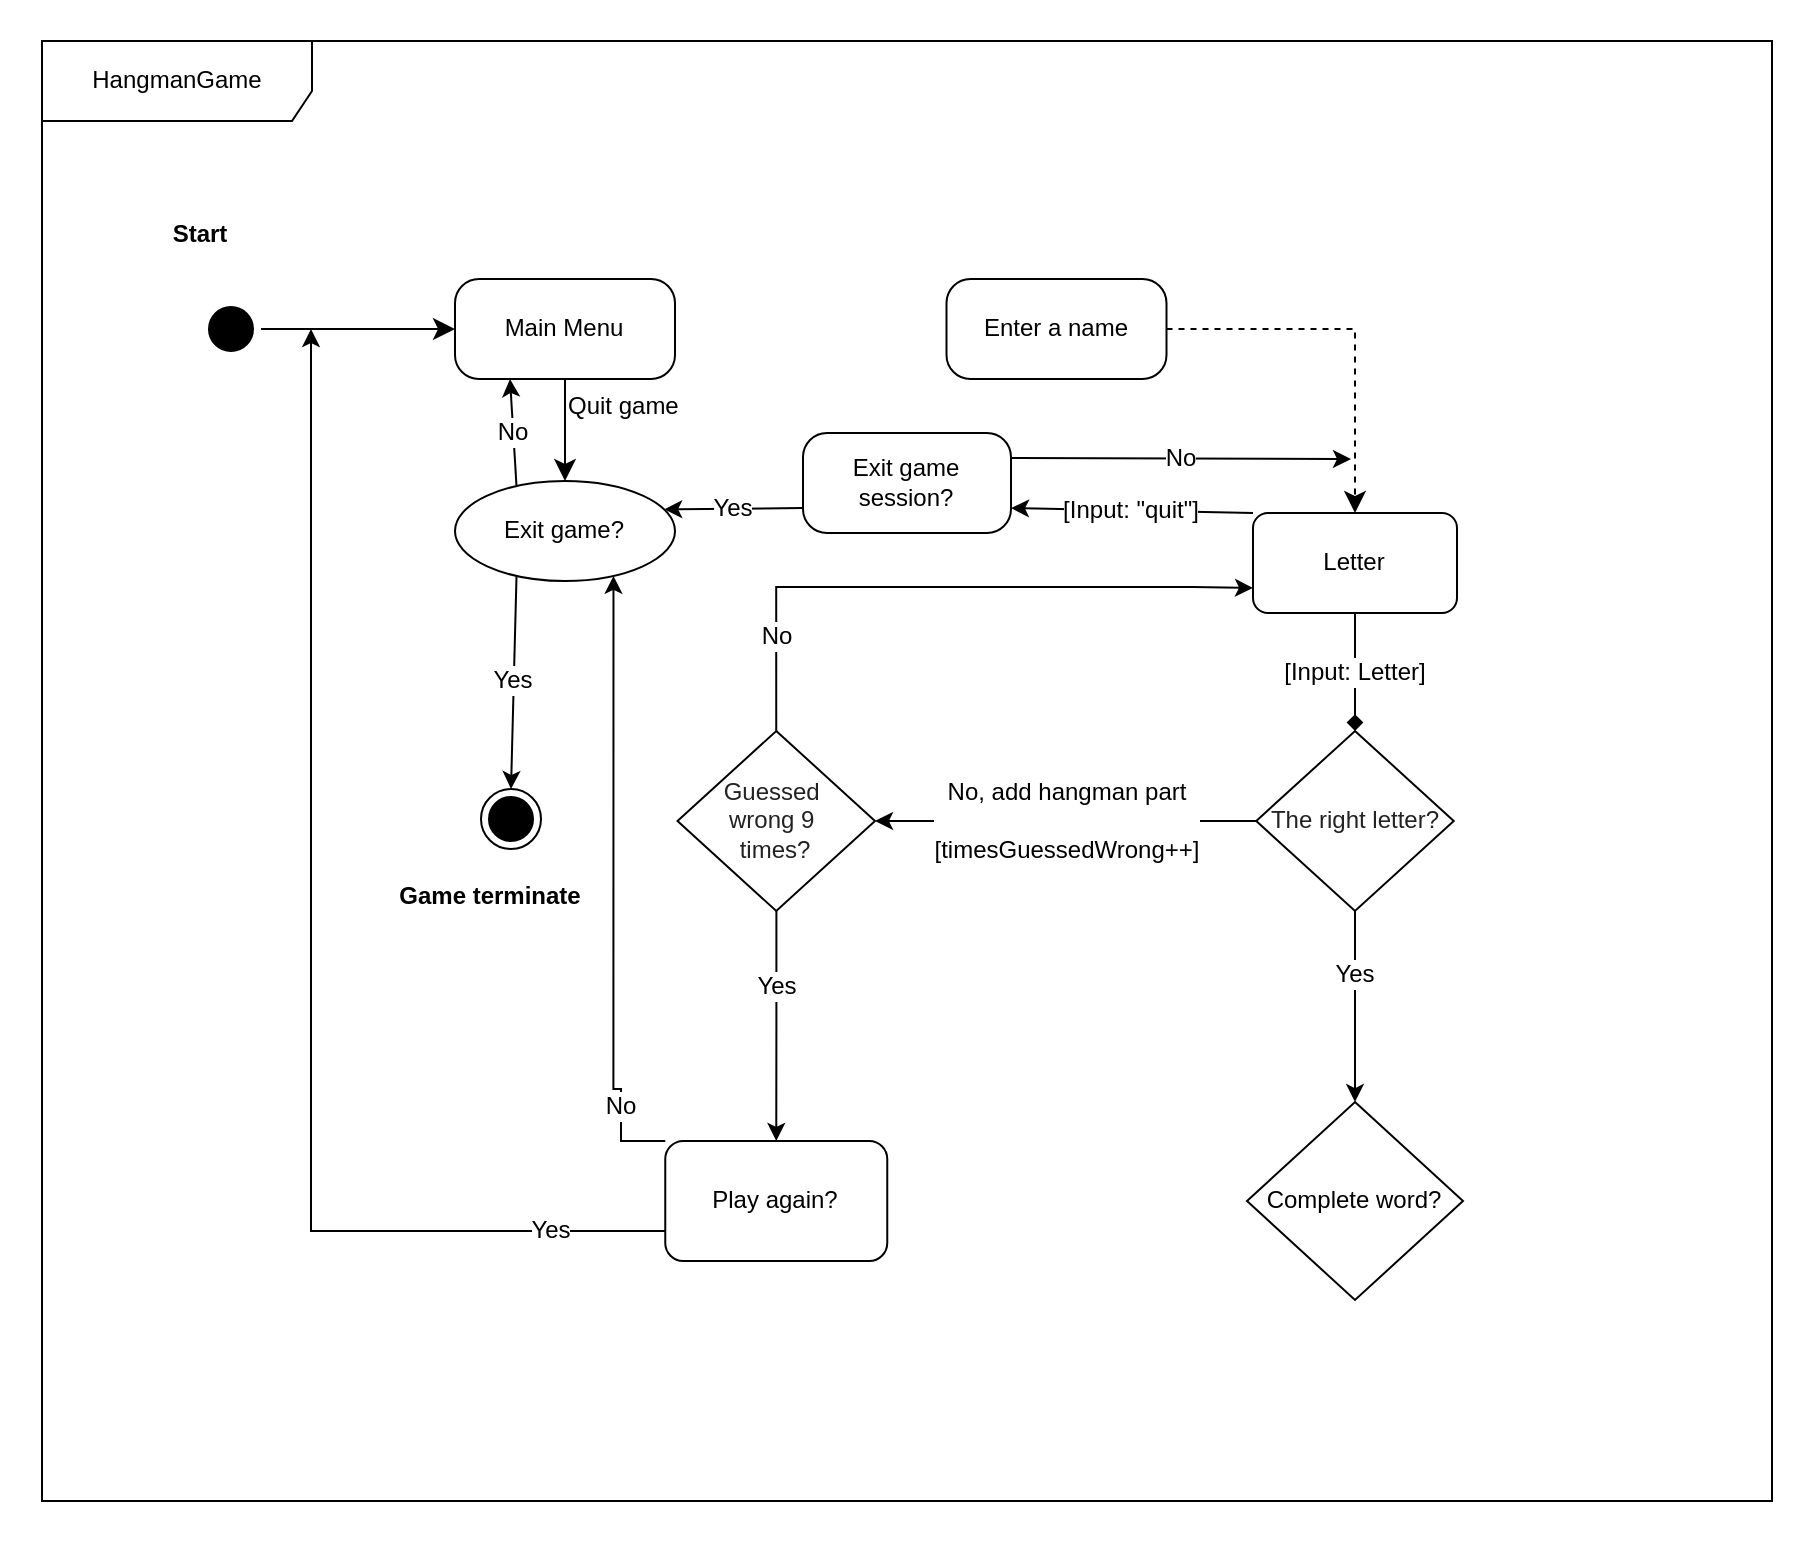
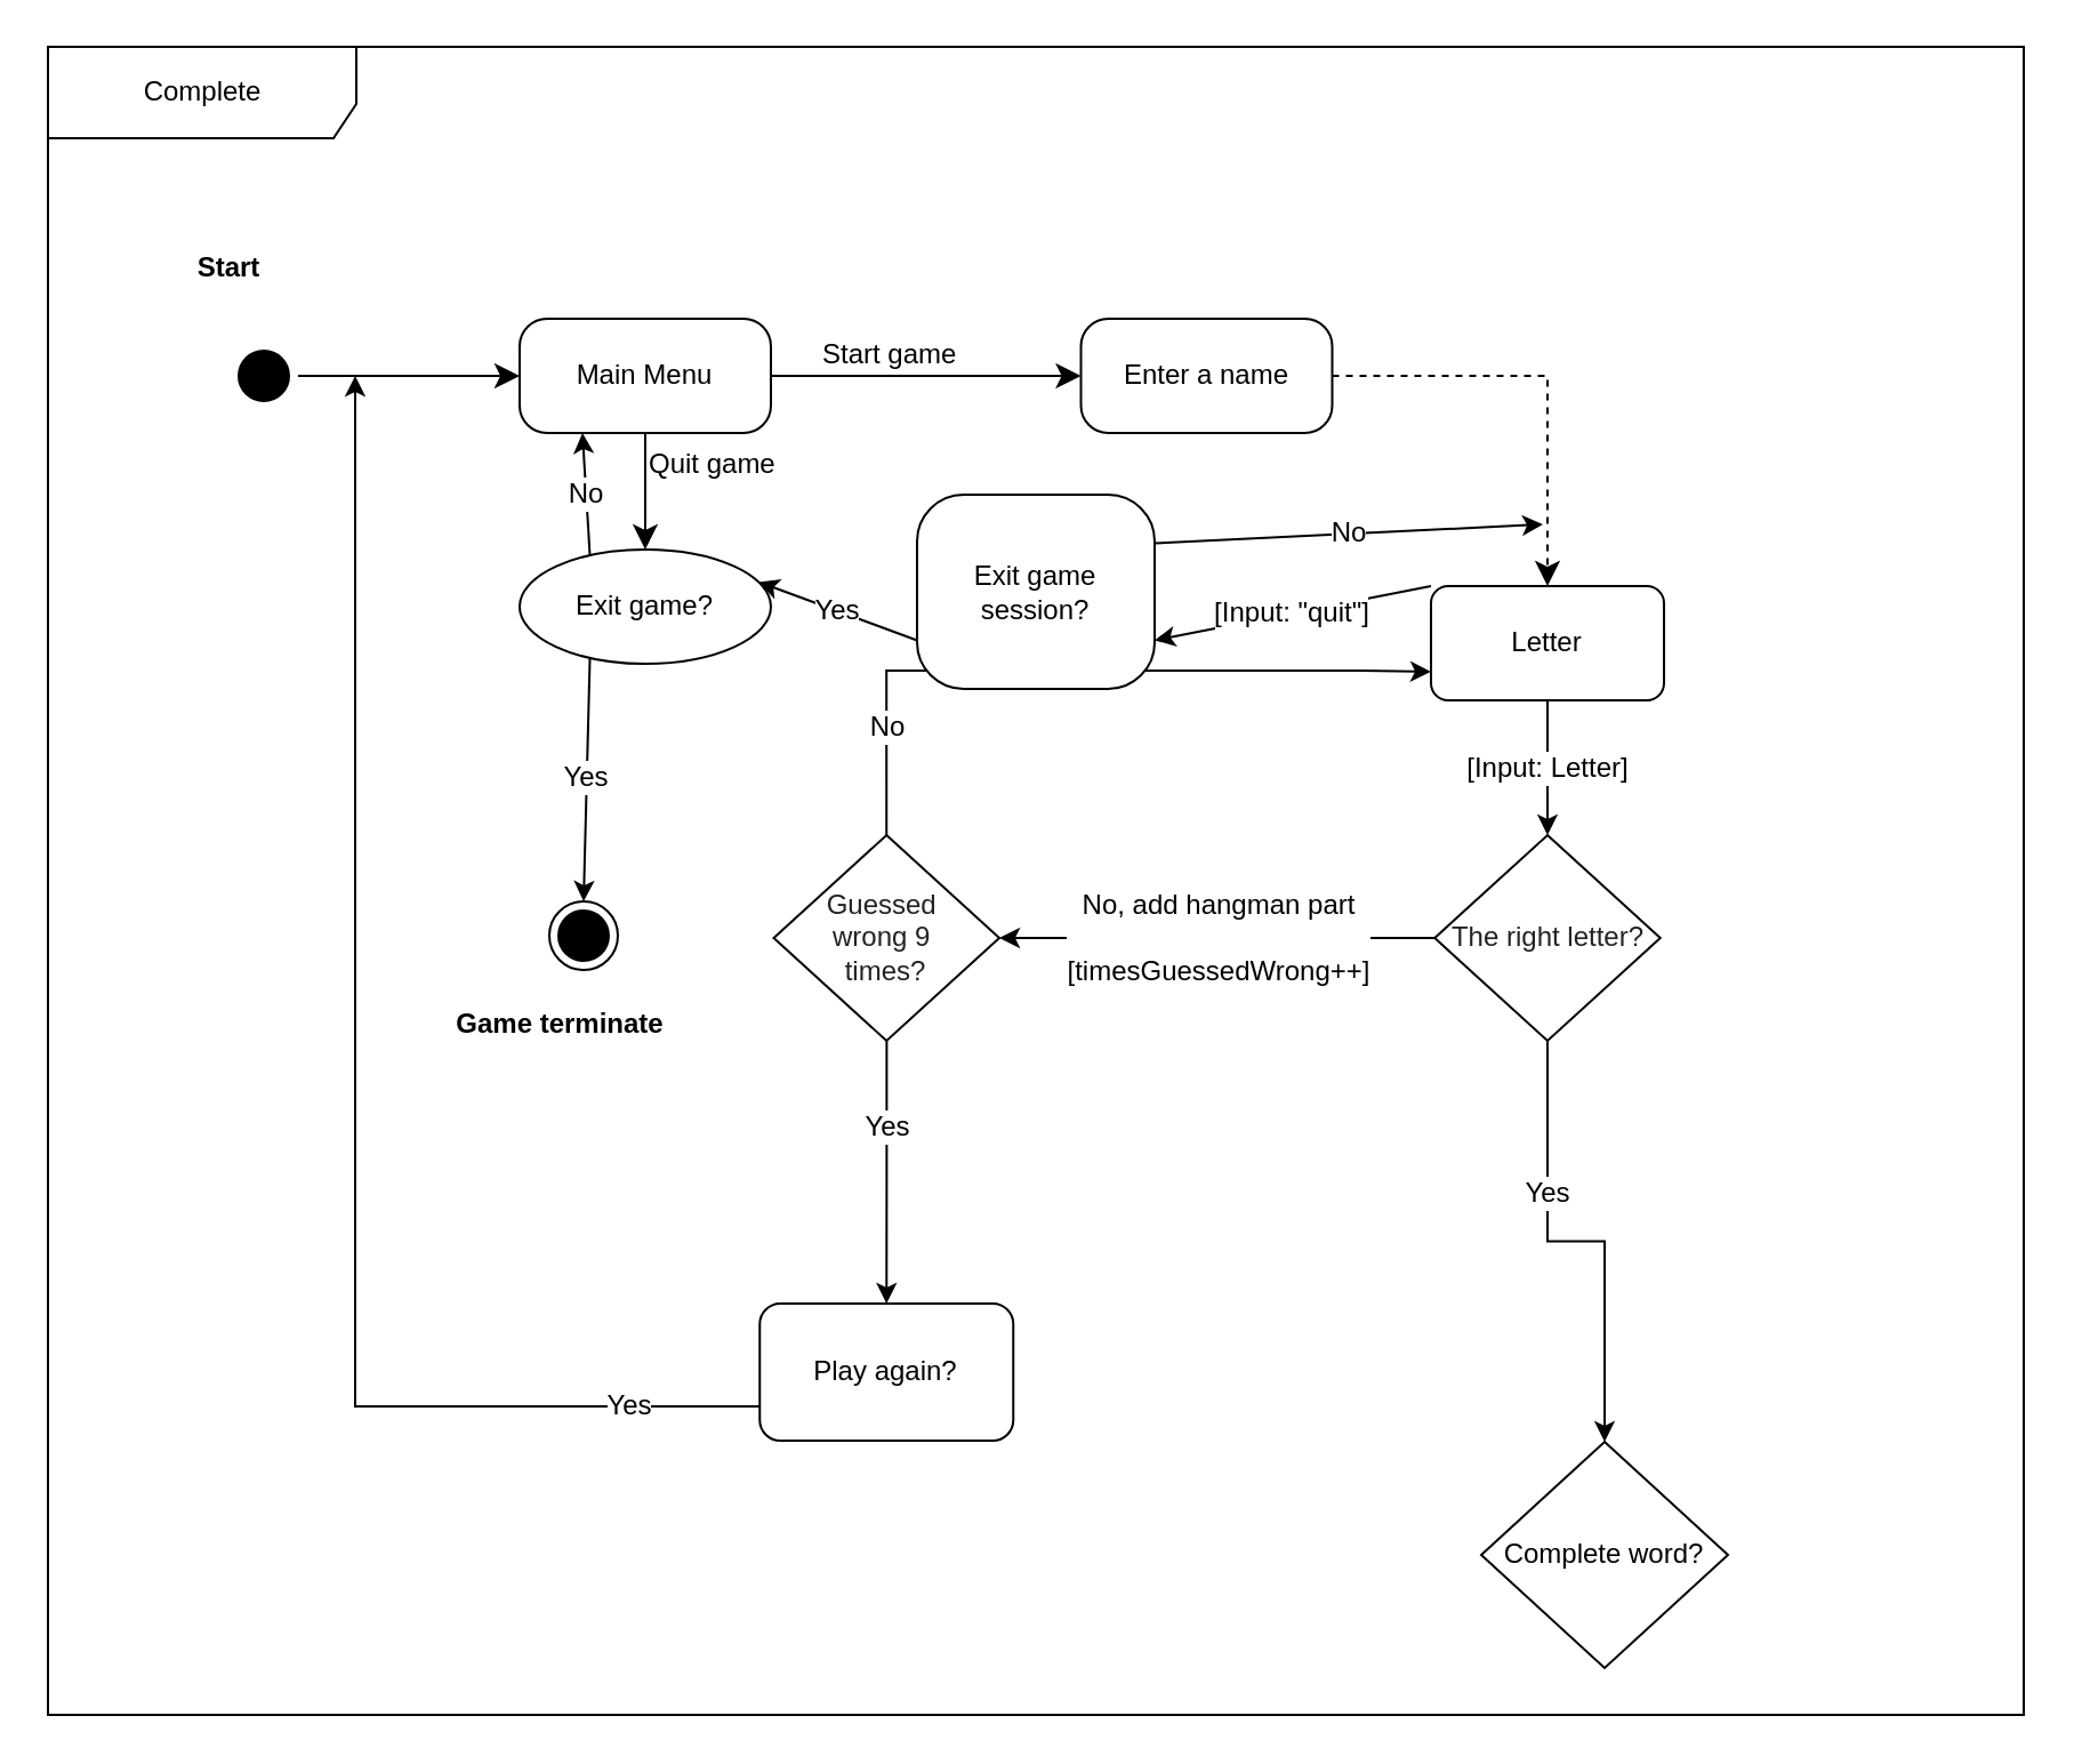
- <mxCell id="2" value="HangmanGame" style="shape=umlFrame;whiteSpace=wrap;html=1;rounded=1;shadow=0;comic=0;labelBackgroundColor=none;strokeWidth=1;fontFamily=Helvetica;fontSize=12;align=center;width=135;height=40;" parent="1" vertex="1"><mxGeometry x="20.5" y="20" width="865" height="730" as="geometry" /></mxCell>
+ <mxCell id="2" value="Complete" style="shape=umlFrame;whiteSpace=wrap;html=1;rounded=1;shadow=0;comic=0;labelBackgroundColor=none;strokeWidth=1;fontFamily=Helvetica;fontSize=12;align=center;width=135;height=40;" parent="1" vertex="1"><mxGeometry x="20.5" y="20" width="865" height="730" as="geometry" /></mxCell>
+ <mxCell id="23" value="Start game" style="edgeStyle=orthogonalEdgeStyle;html=1;align=left;verticalAlign=bottom;endArrow=classic;endSize=8;strokeWidth=1;fontSize=12;entryX=0;entryY=0.5;entryDx=0;entryDy=0;endFill=1;exitX=1;exitY=0.5;exitDx=0;exitDy=0;fontFamily=Helvetica;" parent="1" source="4" target="22" edge="1"><mxGeometry x="-0.695" relative="1" as="geometry"><mxPoint x="647" y="234" as="targetPoint" /><mxPoint as="offset" /><mxPoint x="337" y="164" as="sourcePoint" /></mxGeometry></mxCell>
- <mxCell id="26" value="Exit game session?" style="rounded=1;whiteSpace=wrap;html=1;arcSize=24;shadow=0;comic=0;labelBackgroundColor=none;fontFamily=Helvetica;fontSize=12;align=center;" vertex="1" parent="1"><mxGeometry x="401" y="216" width="104" height="50" as="geometry" /></mxCell>
+ <mxCell id="26" value="Exit game session?" style="rounded=1;whiteSpace=wrap;html=1;arcSize=24;shadow=0;comic=0;labelBackgroundColor=none;fontFamily=Helvetica;fontSize=12;align=center;" vertex="1" parent="1"><mxGeometry x="401" y="216" width="104" height="85" as="geometry" /></mxCell>
- <mxCell id="7" value="[Input: Letter]" style="edgeStyle=orthogonalEdgeStyle;rounded=0;orthogonalLoop=1;jettySize=auto;html=1;strokeWidth=1;fontSize=12;entryX=0.5;entryY=0;entryDx=0;entryDy=0;fontFamily=Helvetica;endArrow=diamond;" parent="1" source="8" target="19" edge="1"><mxGeometry relative="1" as="geometry"><mxPoint x="677" y="459" as="targetPoint" /></mxGeometry></mxCell>
+ <mxCell id="7" value="[Input: Letter]" style="edgeStyle=orthogonalEdgeStyle;rounded=0;orthogonalLoop=1;jettySize=auto;html=1;strokeWidth=1;fontSize=12;entryX=0.5;entryY=0;entryDx=0;entryDy=0;fontFamily=Helvetica;" parent="1" source="8" target="19" edge="1"><mxGeometry relative="1" as="geometry"><mxPoint x="677" y="459" as="targetPoint" /></mxGeometry></mxCell>
- <mxCell id="18" value="No" style="edgeStyle=orthogonalEdgeStyle;rounded=0;orthogonalLoop=1;jettySize=auto;html=1;entryX=0.75;entryY=1;entryDx=0;entryDy=0;exitX=0;exitY=0;exitDx=0;exitDy=0;fontSize=12;" parent="1" source="25" target="20" edge="1"><mxGeometry x="-0.748" y="1" relative="1" as="geometry"><mxPoint x="356.25" y="600" as="sourcePoint" /><mxPoint x="434.375" y="554" as="targetPoint" /><Array as="points"><mxPoint x="310" y="570" /><mxPoint x="310" y="544" /></Array><mxPoint x="1" as="offset" /></mxGeometry></mxCell>
- <mxCell id="10" value="Complete word?" style="rhombus;whiteSpace=wrap;html=1;fillColor=#ffffff;fontSize=12;fontFamily=Helvetica;" parent="1" vertex="1"><mxGeometry x="623" y="550.5" width="108" height="99" as="geometry" /></mxCell>
+ <mxCell id="10" value="Complete word?" style="rhombus;whiteSpace=wrap;html=1;fillColor=#ffffff;fontSize=12;fontFamily=Helvetica;" parent="1" vertex="1"><mxGeometry x="648" y="630.5" width="108" height="99" as="geometry" /></mxCell>
